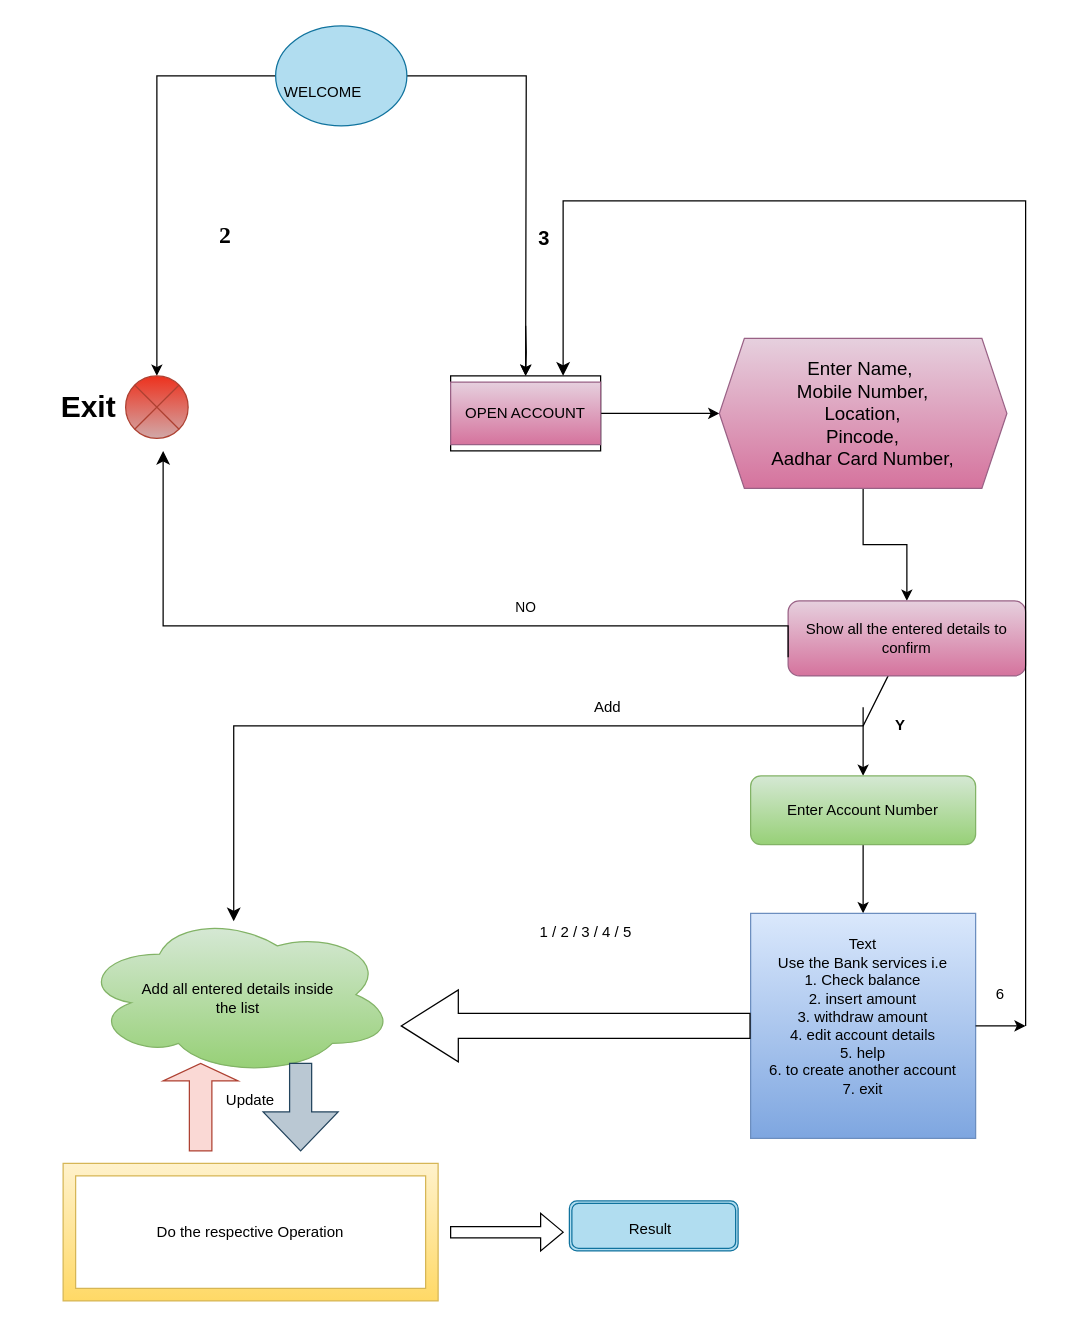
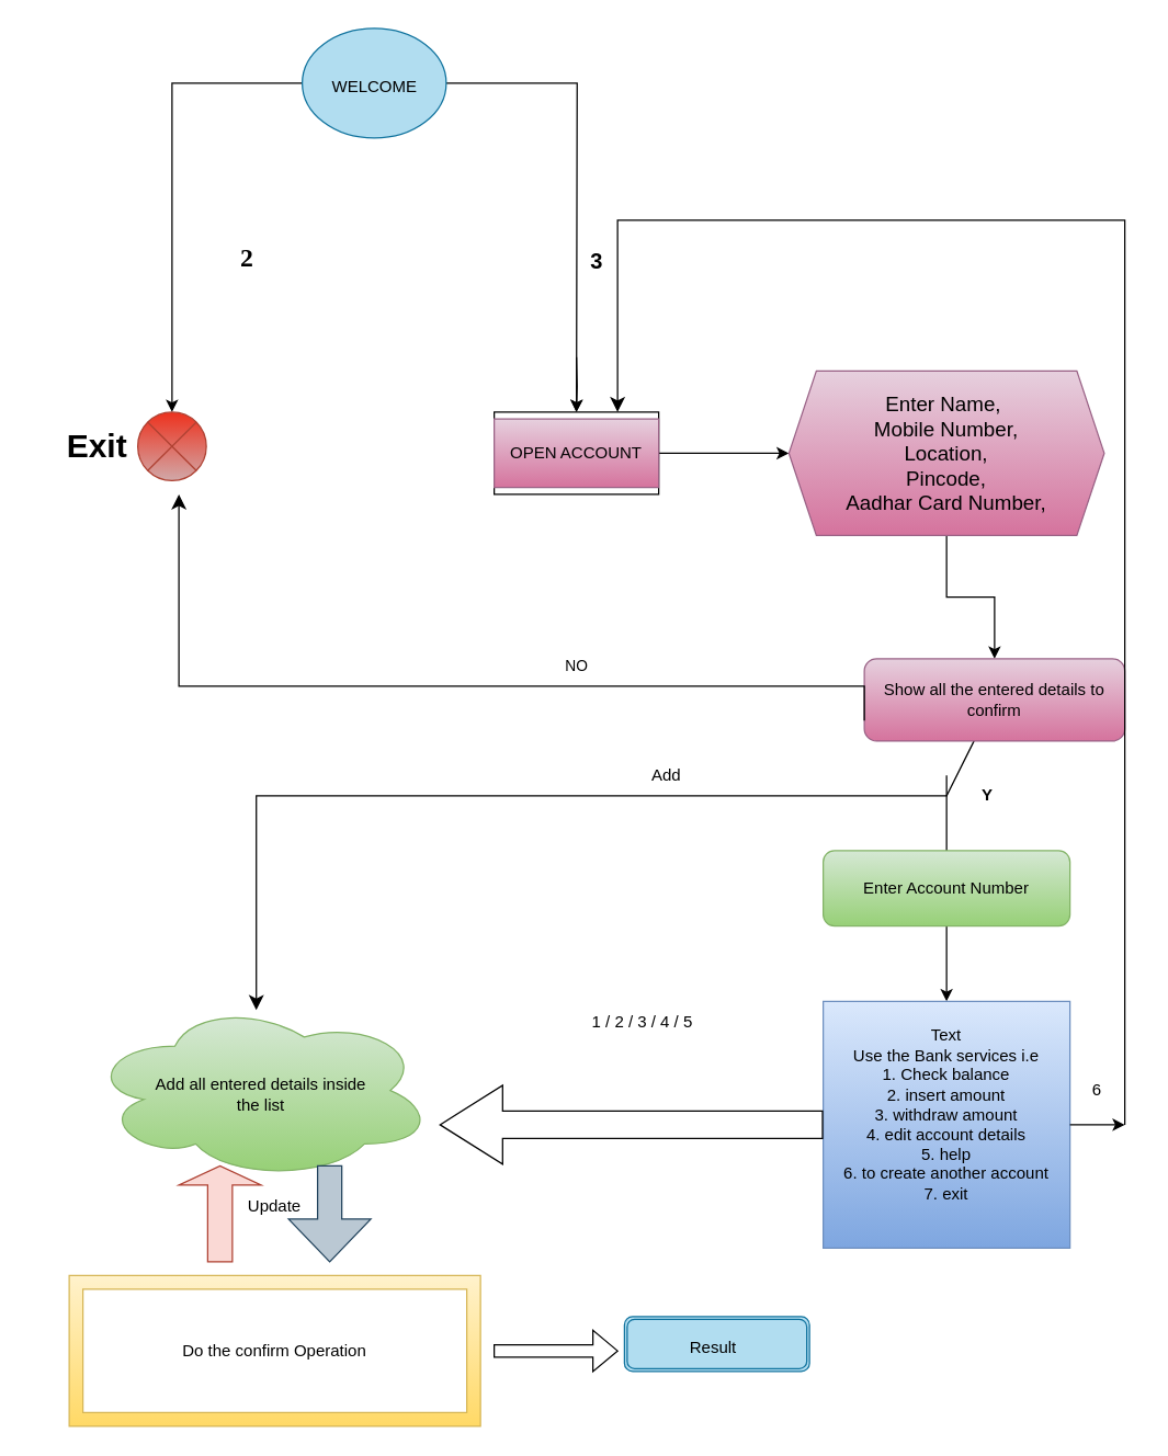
- <mxCell id="21" value="WELCOME" style="text;html=1;strokeColor=none;fillColor=none;align=center;verticalAlign=middle;whiteSpace=wrap;rounded=0;" vertex="1" parent="1"><mxGeometry x="227.5" y="55" width="60" height="35" as="geometry" /></mxCell>
+ <mxCell id="21" value="WELCOME" style="text;html=1;strokeColor=none;fillColor=none;align=center;verticalAlign=middle;whiteSpace=wrap;rounded=0;" vertex="1" parent="1"><mxGeometry x="242.5" y="45" width="60" height="35" as="geometry" /></mxCell>
- <mxCell id="12" value="" style="edgeStyle=none;rounded=0;orthogonalLoop=1;jettySize=auto;html=1;" edge="1" parent="1" source="13" target="15"><mxGeometry relative="1" as="geometry"><Array as="points"><mxPoint x="690" y="580" /></Array></mxGeometry></mxCell>
+ <mxCell id="12" value="" style="edgeStyle=none;rounded=0;orthogonalLoop=1;jettySize=auto;html=1;endArrow=none;" edge="1" parent="1" source="13" target="15"><mxGeometry relative="1" as="geometry"><Array as="points"><mxPoint x="690" y="580" /></Array></mxGeometry></mxCell>
- <mxCell id="27" value="&amp;nbsp;Do the respective Operation&amp;nbsp;" style="text;html=1;strokeColor=none;fillColor=none;align=center;verticalAlign=middle;whiteSpace=wrap;rounded=0;" vertex="1" parent="1"><mxGeometry x="120" y="970" width="160" height="30" as="geometry" /></mxCell>
+ <mxCell id="27" value="&amp;nbsp;Do the confirm Operation&amp;nbsp;" style="text;html=1;strokeColor=none;fillColor=none;align=center;verticalAlign=middle;whiteSpace=wrap;rounded=0;" vertex="1" parent="1"><mxGeometry x="120" y="970" width="160" height="30" as="geometry" /></mxCell>
